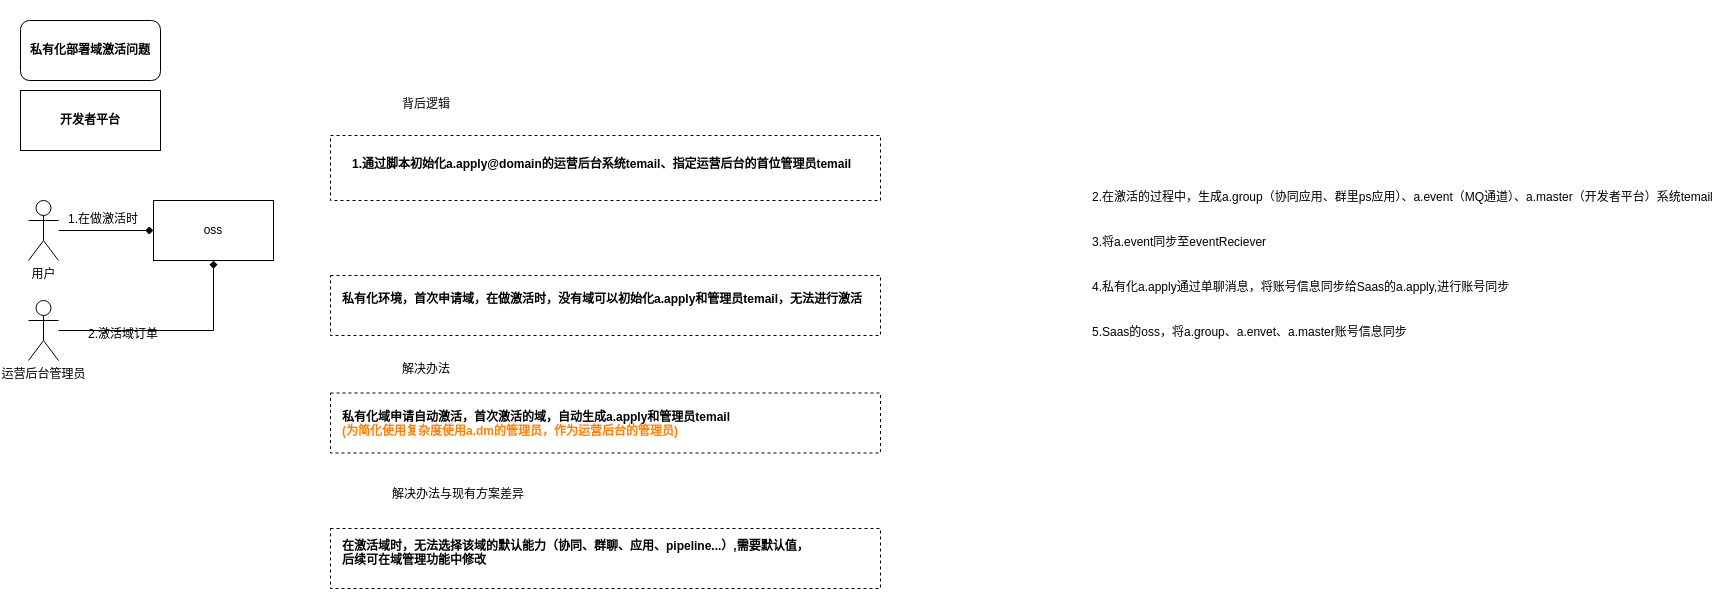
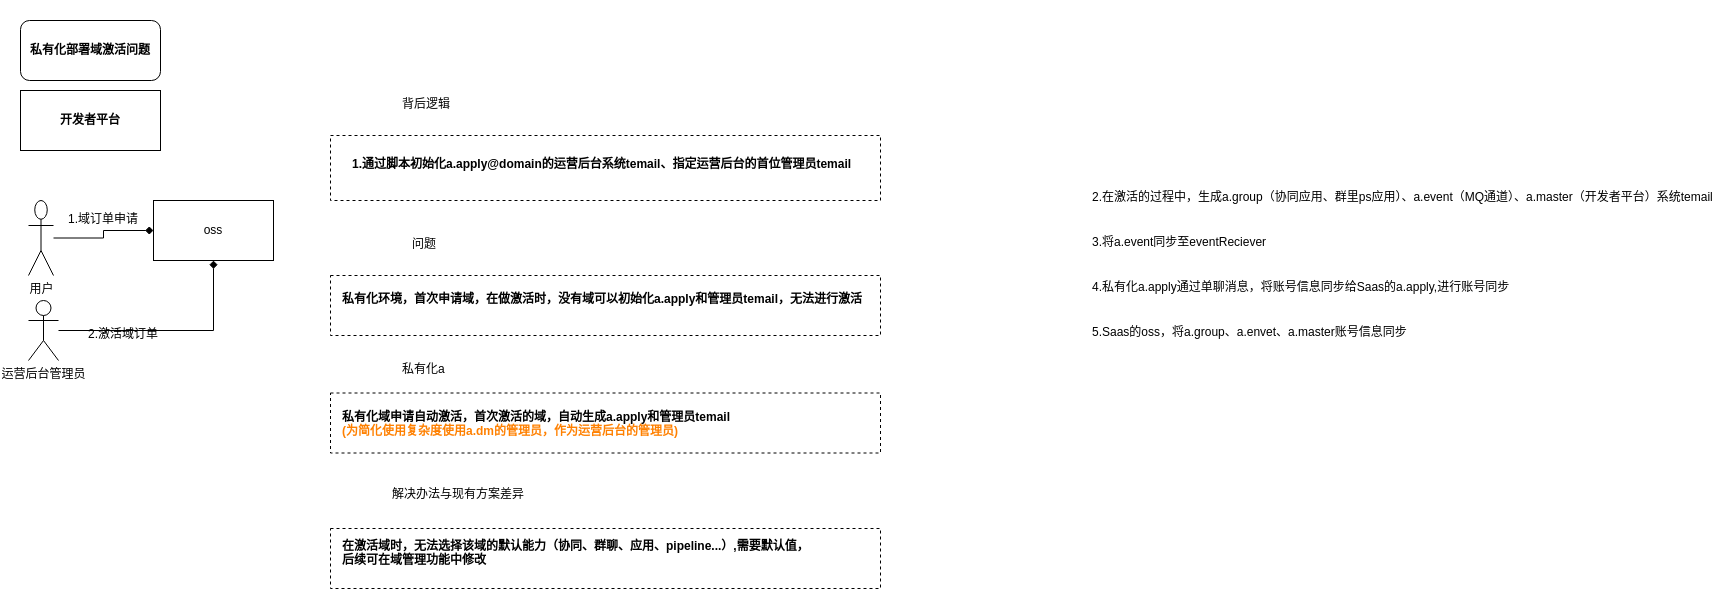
- <mxCell id="10" value="1.在做激活时" style="text;html=1;" vertex="1" parent="1"><mxGeometry x="66" y="205" width="80" height="30" as="geometry" /></mxCell>
+ <mxCell id="10" value="1.域订单申请" style="text;html=1;" vertex="1" parent="1"><mxGeometry x="66" y="205" width="80" height="30" as="geometry" /></mxCell>
- <mxCell id="9" value="用户" style="shape=umlActor;verticalLabelPosition=bottom;labelBackgroundColor=#ffffff;verticalAlign=top;html=1;outlineConnect=0;" vertex="1" parent="1"><mxGeometry x="28" y="200" width="30" height="60" as="geometry" /></mxCell>
+ <mxCell id="9" value="用户" style="shape=umlActor;verticalLabelPosition=bottom;labelBackgroundColor=#ffffff;verticalAlign=top;html=1;outlineConnect=0;" vertex="1" parent="1"><mxGeometry x="28" y="200" width="25" height="75" as="geometry" /></mxCell>
+ <mxCell id="21" value="问题" style="text;html=1;" vertex="1" parent="1"><mxGeometry x="410" y="230" width="80" height="30" as="geometry" /></mxCell>
- <mxCell id="23" value="解决办法" style="text;html=1;" vertex="1" parent="1"><mxGeometry x="400" y="355" width="80" height="30" as="geometry" /></mxCell>
+ <mxCell id="23" value="私有化a" style="text;html=1;" vertex="1" parent="1"><mxGeometry x="400" y="355" width="80" height="30" as="geometry" /></mxCell>
